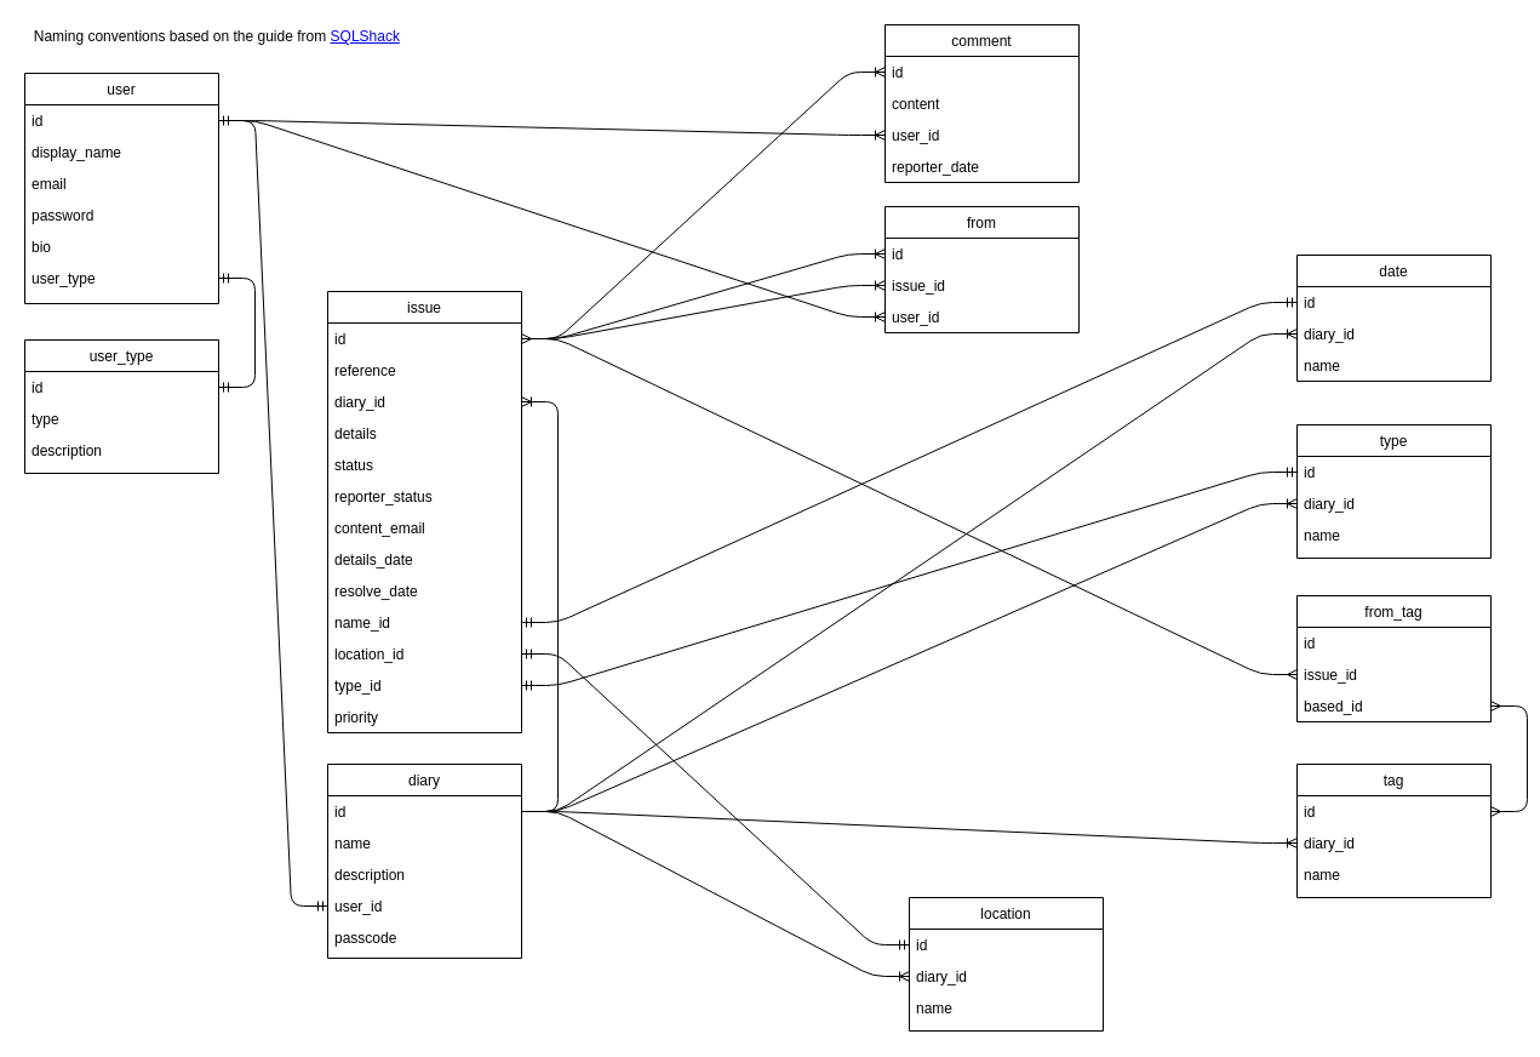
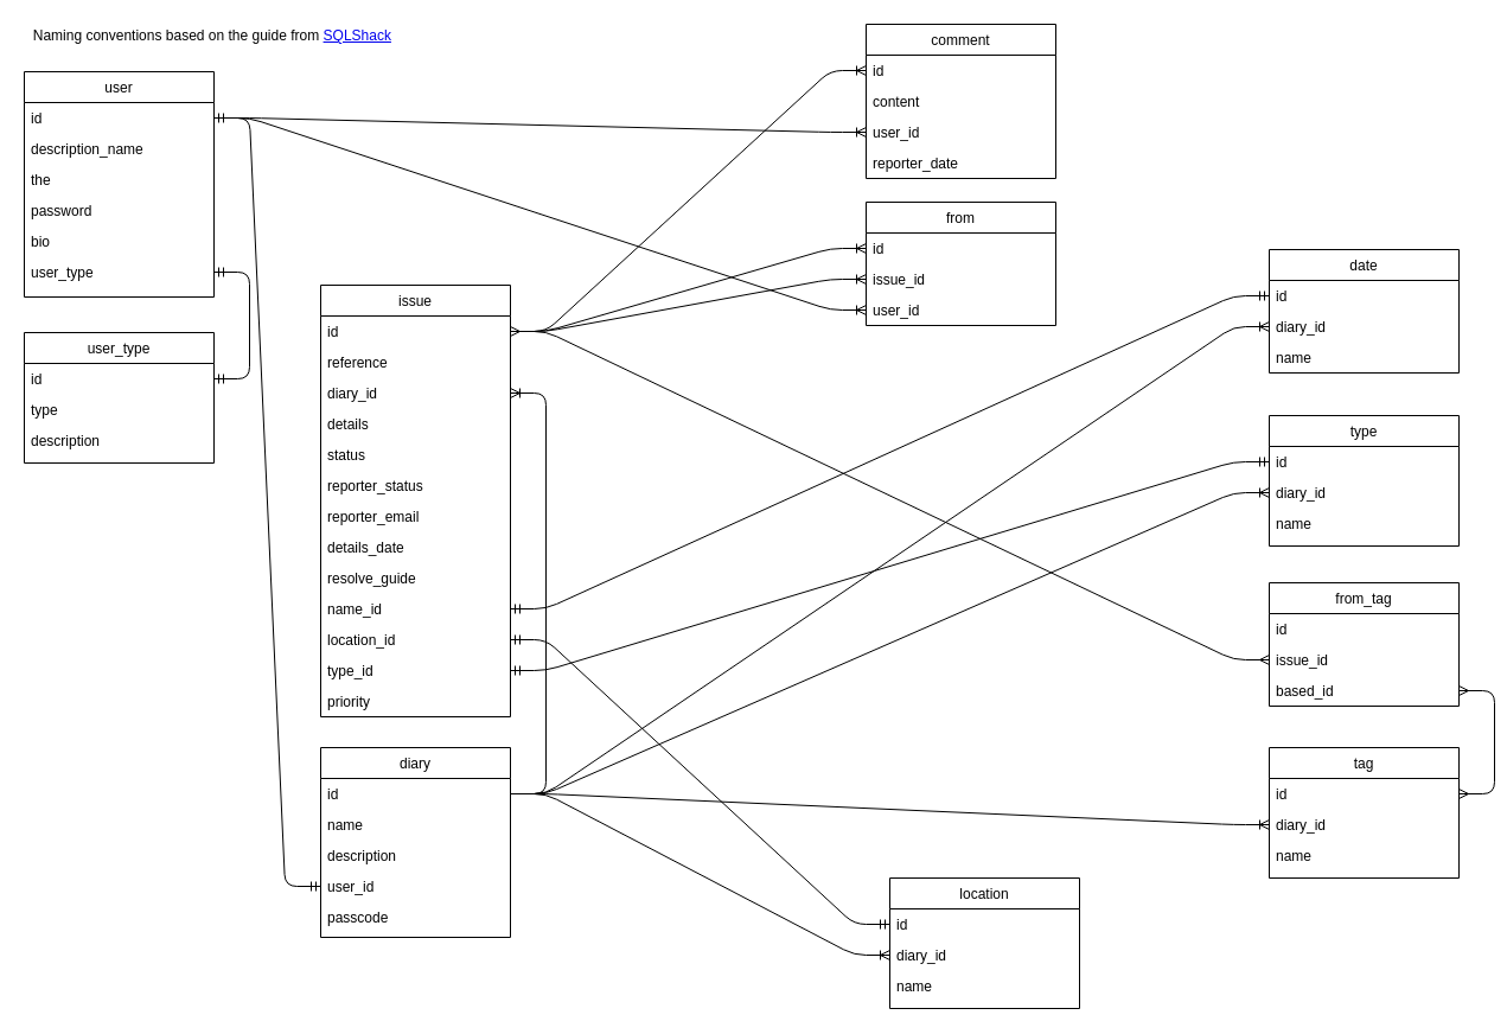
- <mxCell id="4" value="display_name" style="text;align=left;verticalAlign=top;spacingLeft=4;spacingRight=4;overflow=hidden;rotatable=0;points=[[0,0.5],[1,0.5]];portConstraint=eastwest;rounded=0;shadow=0;html=0;" parent="2" vertex="1"><mxGeometry y="52" width="160" height="26" as="geometry" /></mxCell>
+ <mxCell id="4" value="description_name" style="text;align=left;verticalAlign=top;spacingLeft=4;spacingRight=4;overflow=hidden;rotatable=0;points=[[0,0.5],[1,0.5]];portConstraint=eastwest;rounded=0;shadow=0;html=0;" parent="2" vertex="1"><mxGeometry y="52" width="160" height="26" as="geometry" /></mxCell>
- <mxCell id="5" value="email" style="text;align=left;verticalAlign=top;spacingLeft=4;spacingRight=4;overflow=hidden;rotatable=0;points=[[0,0.5],[1,0.5]];portConstraint=eastwest;rounded=0;shadow=0;html=0;" parent="2" vertex="1"><mxGeometry y="78" width="160" height="26" as="geometry" /></mxCell>
+ <mxCell id="5" value="the" style="text;align=left;verticalAlign=top;spacingLeft=4;spacingRight=4;overflow=hidden;rotatable=0;points=[[0,0.5],[1,0.5]];portConstraint=eastwest;rounded=0;shadow=0;html=0;" parent="2" vertex="1"><mxGeometry y="78" width="160" height="26" as="geometry" /></mxCell>
- <mxCell id="20" value="content_email" style="text;align=left;verticalAlign=top;spacingLeft=4;spacingRight=4;overflow=hidden;rotatable=0;points=[[0,0.5],[1,0.5]];portConstraint=eastwest;" vertex="1" parent="13"><mxGeometry y="182" width="160" height="26" as="geometry" /></mxCell>
+ <mxCell id="20" value="reporter_email" style="text;align=left;verticalAlign=top;spacingLeft=4;spacingRight=4;overflow=hidden;rotatable=0;points=[[0,0.5],[1,0.5]];portConstraint=eastwest;" vertex="1" parent="13"><mxGeometry y="182" width="160" height="26" as="geometry" /></mxCell>
- <mxCell id="22" value="resolve_date" style="text;align=left;verticalAlign=top;spacingLeft=4;spacingRight=4;overflow=hidden;rotatable=0;points=[[0,0.5],[1,0.5]];portConstraint=eastwest;" vertex="1" parent="13"><mxGeometry y="234" width="160" height="26" as="geometry" /></mxCell>
+ <mxCell id="22" value="resolve_guide" style="text;align=left;verticalAlign=top;spacingLeft=4;spacingRight=4;overflow=hidden;rotatable=0;points=[[0,0.5],[1,0.5]];portConstraint=eastwest;" vertex="1" parent="13"><mxGeometry y="234" width="160" height="26" as="geometry" /></mxCell>
